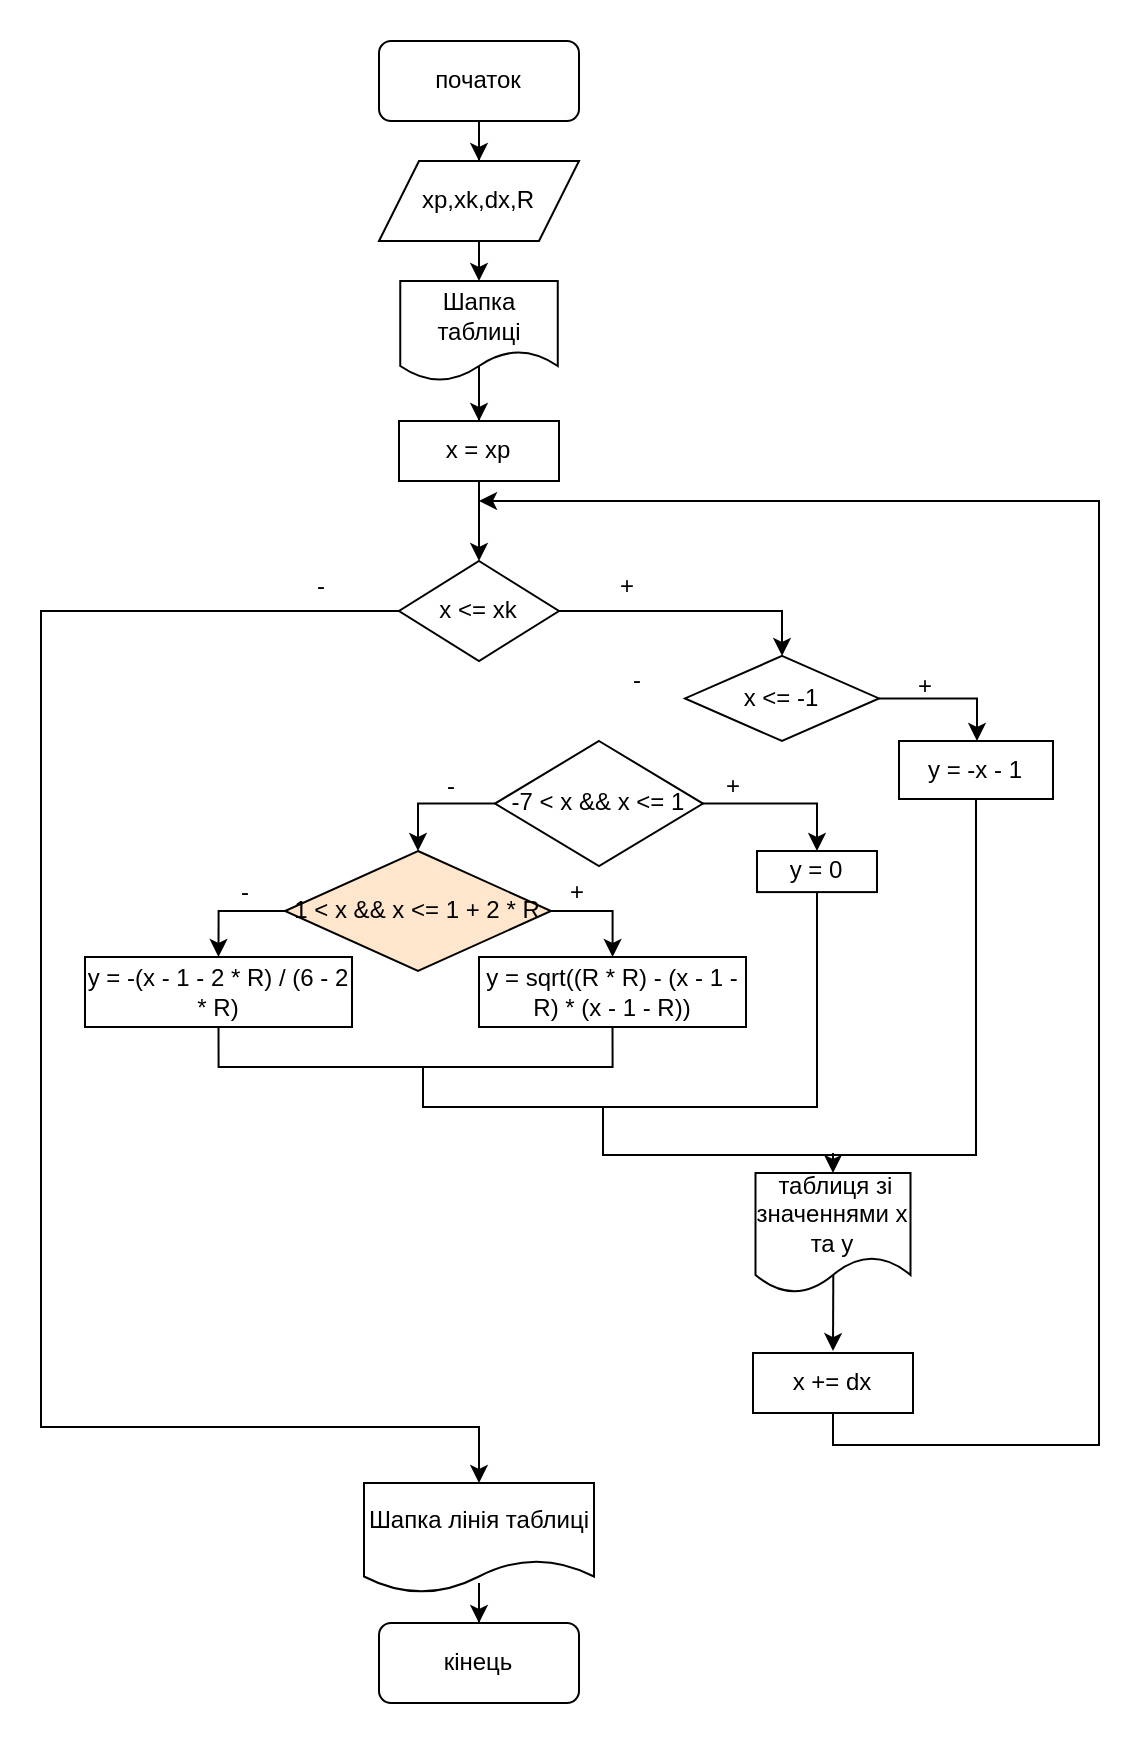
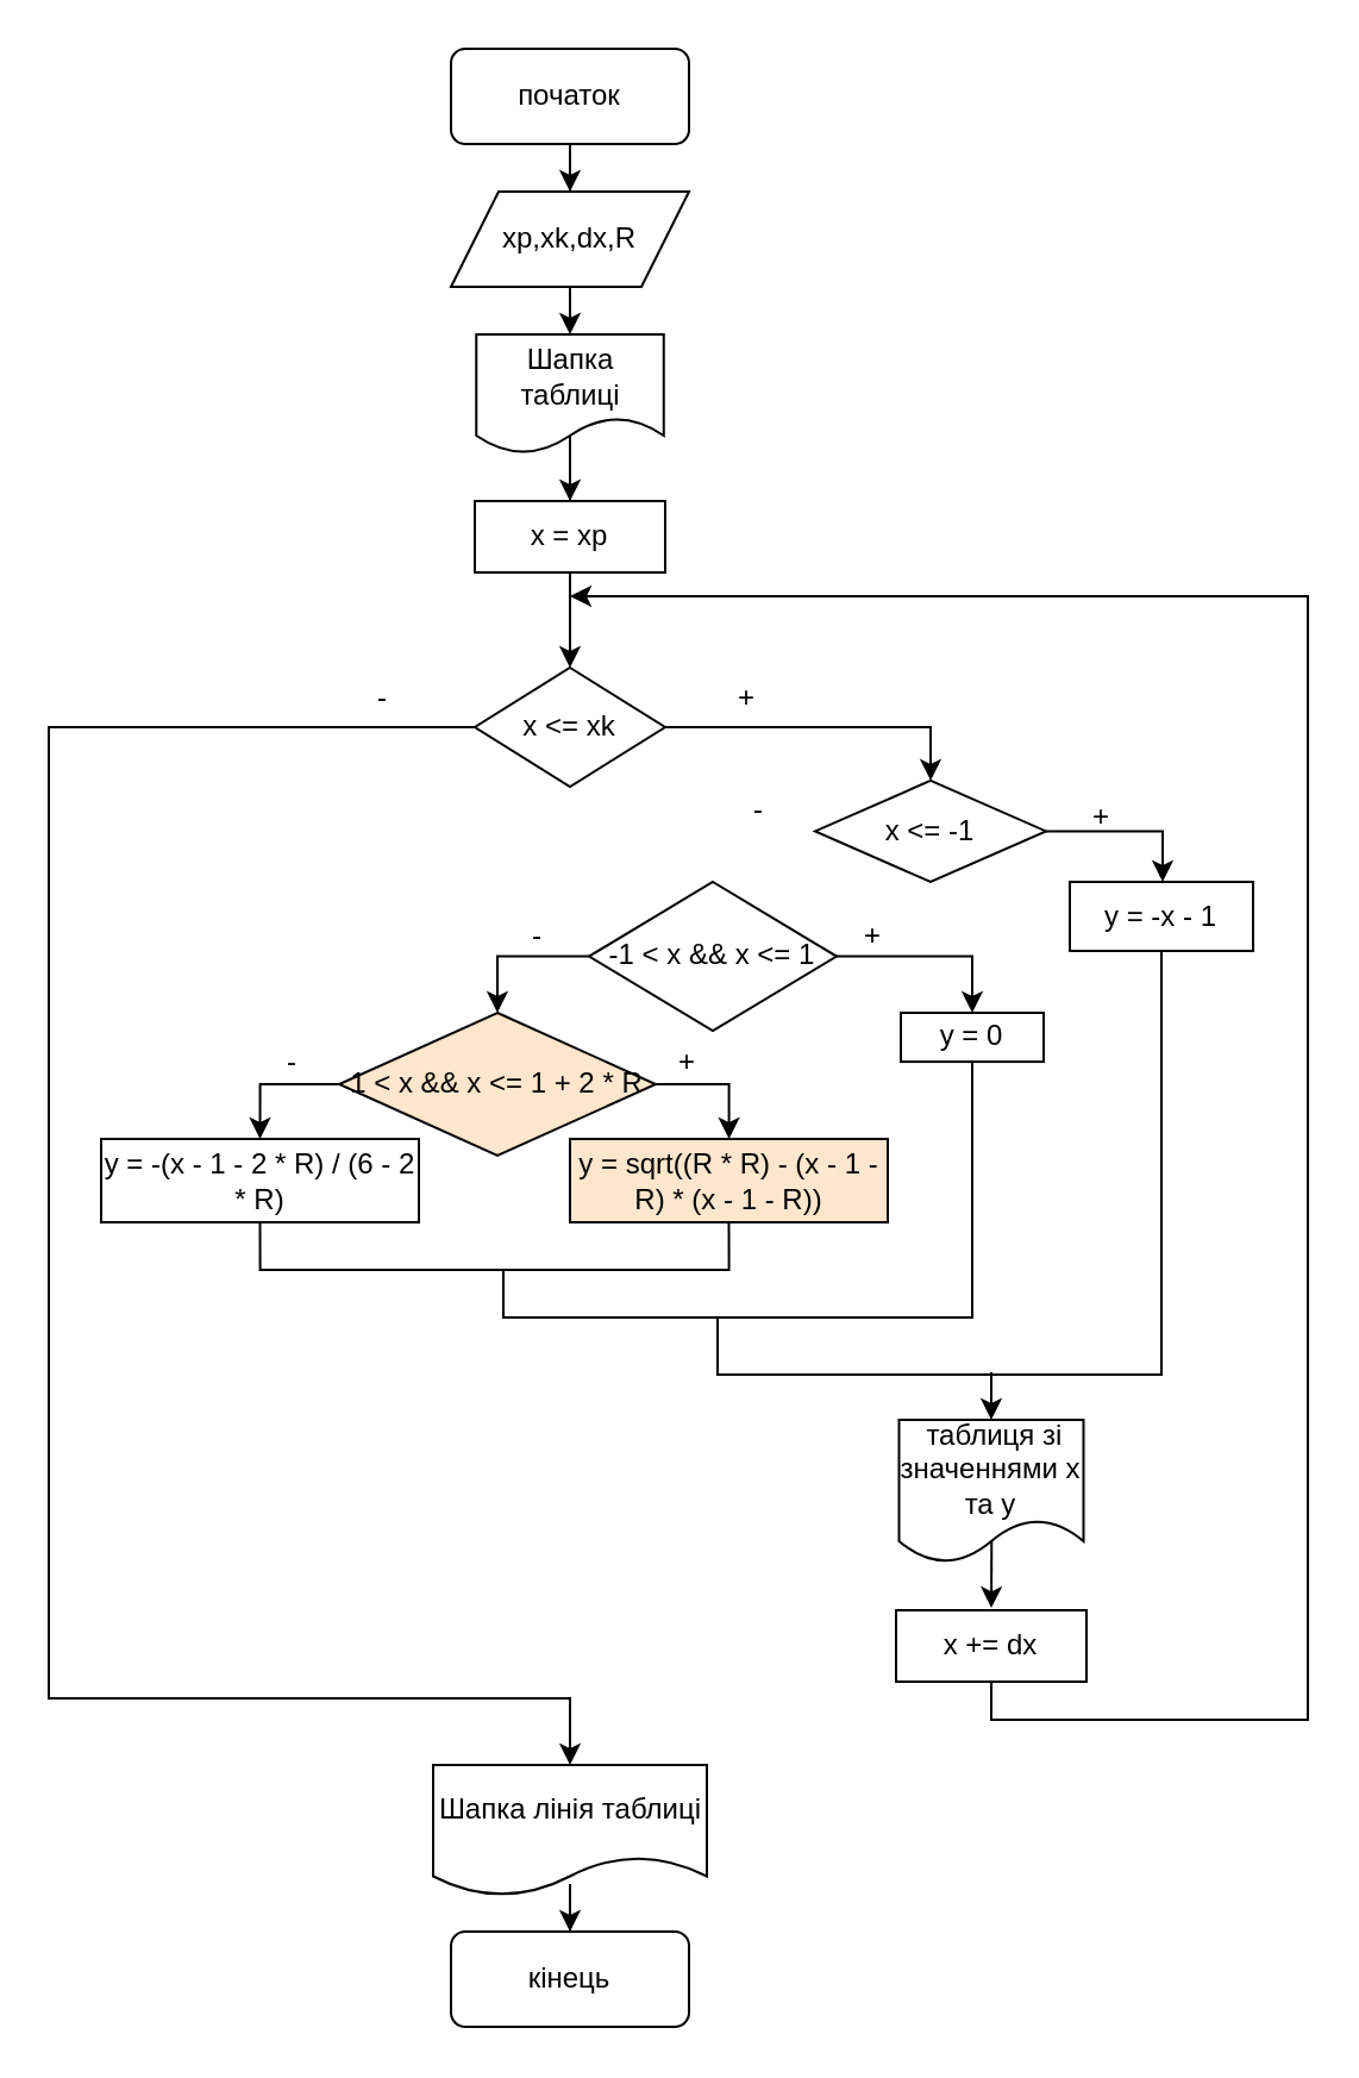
- <mxCell id="17" value="-7 &amp;lt; x &amp;amp;&amp;amp; x &amp;lt;= 1" style="rhombus;whiteSpace=wrap;html=1;" parent="1" vertex="1"><mxGeometry x="247" y="370" width="104" height="62.55" as="geometry" /></mxCell>
+ <mxCell id="17" value="-1 &amp;lt; x &amp;amp;&amp;amp; x &amp;lt;= 1" style="rhombus;whiteSpace=wrap;html=1;" parent="1" vertex="1"><mxGeometry x="247" y="370" width="104" height="62.55" as="geometry" /></mxCell>
- <mxCell id="40" value="y = sqrt((R * R) - (x - 1 - R) * (x - 1 - R))" style="whiteSpace=wrap;html=1;" vertex="1" parent="1"><mxGeometry x="239" y="478" width="133.5" height="35" as="geometry" /></mxCell>
+ <mxCell id="40" value="y = sqrt((R * R) - (x - 1 - R) * (x - 1 - R))" style="whiteSpace=wrap;html=1;fillColor=#ffe6cc;" vertex="1" parent="1"><mxGeometry x="239" y="478" width="133.5" height="35" as="geometry" /></mxCell>
- <mxCell id="27" value="&amp;nbsp;таблиця зі значеннями x та y" style="shape=document;whiteSpace=wrap;html=1;boundedLbl=1;" parent="1" vertex="1"><mxGeometry x="377.25" y="586" width="77.5" height="60" as="geometry" /></mxCell>
+ <mxCell id="27" value="&amp;nbsp;таблиця зі значеннями x та y" style="shape=document;whiteSpace=wrap;html=1;boundedLbl=1;" parent="1" vertex="1"><mxGeometry x="377.25" y="596" width="77.5" height="60" as="geometry" /></mxCell>
